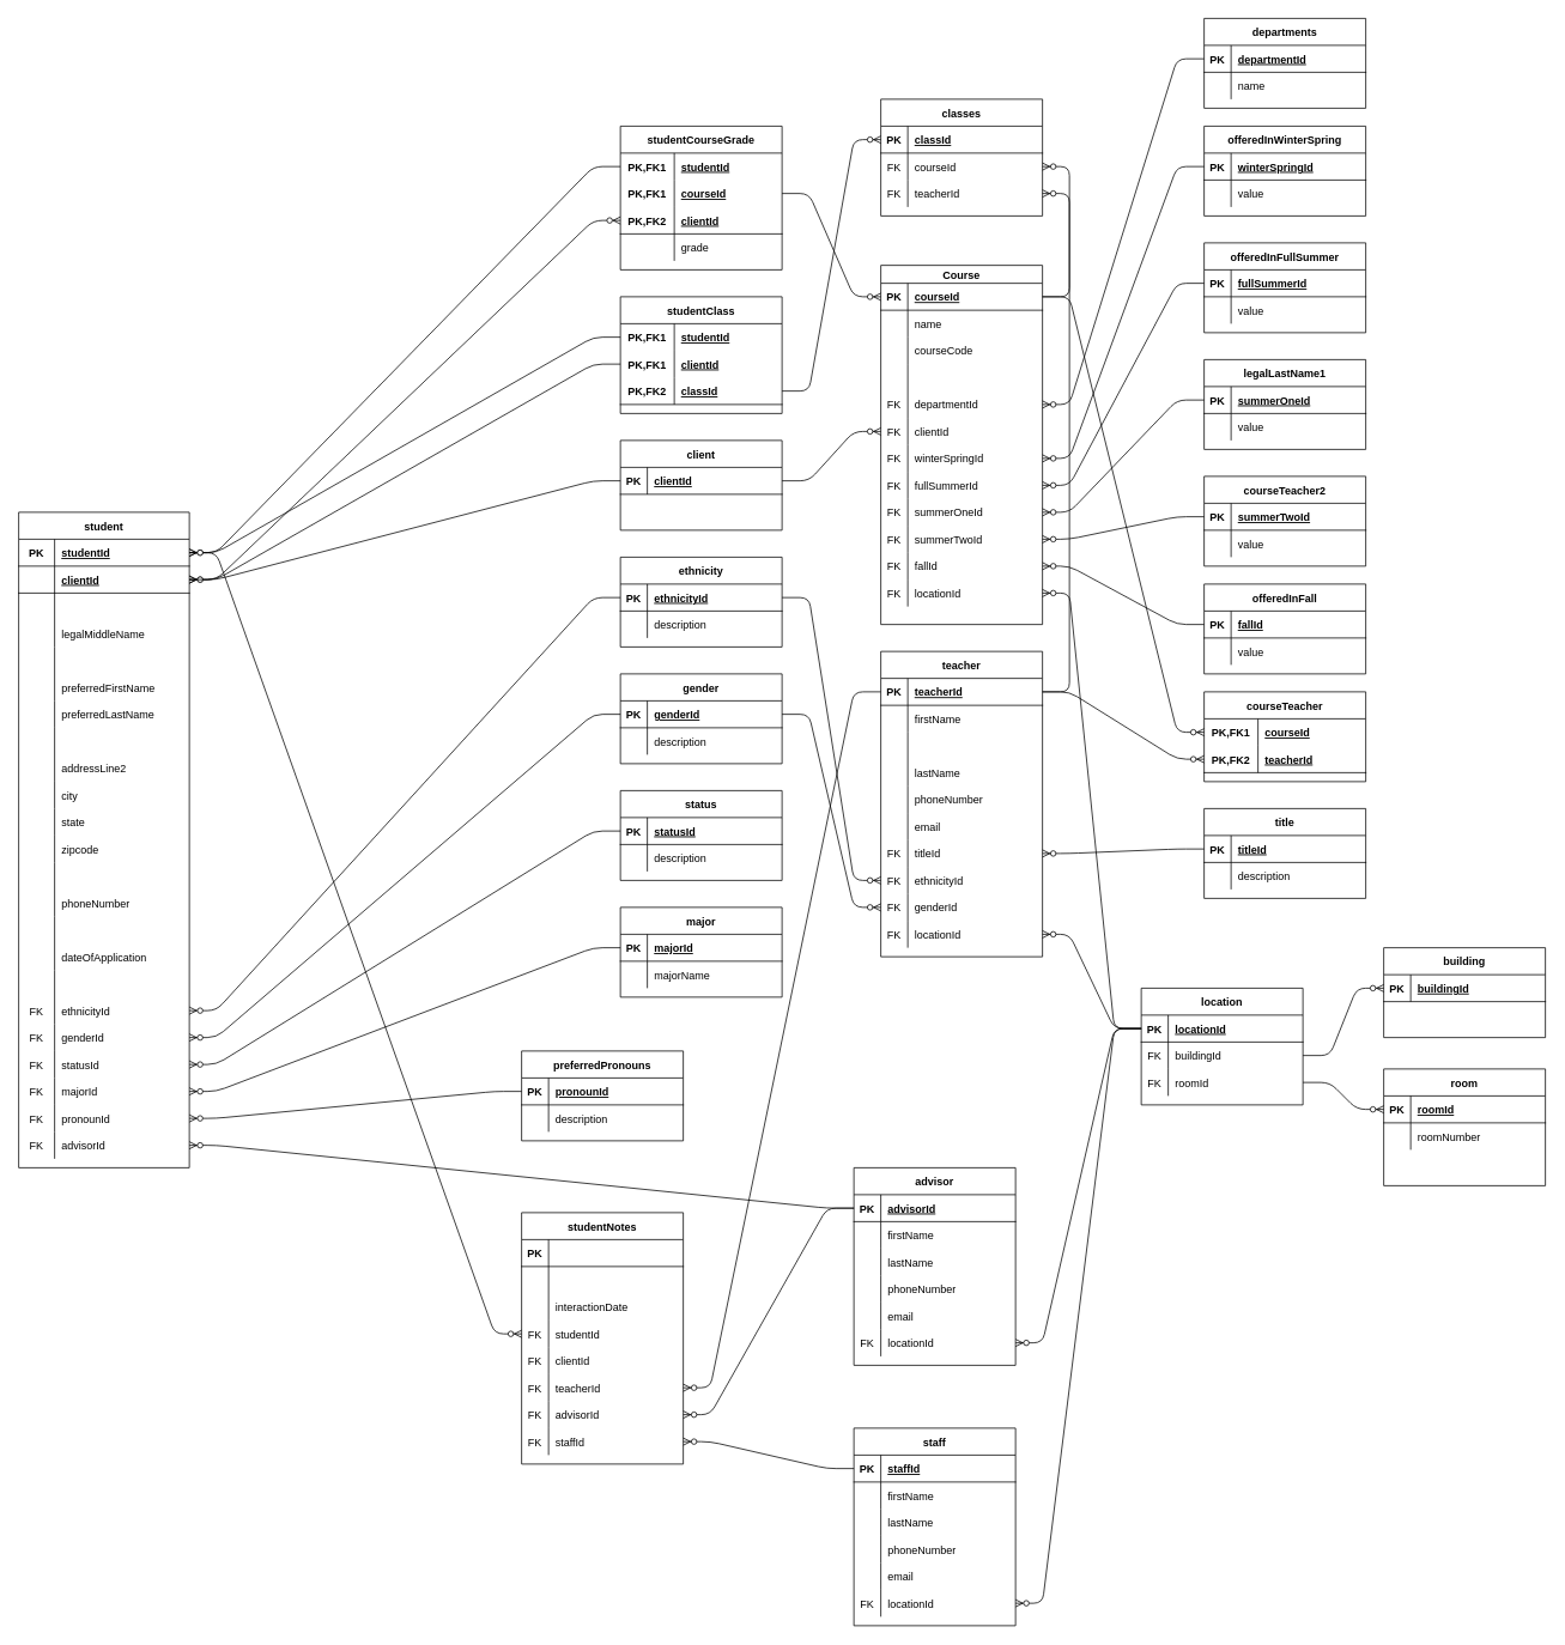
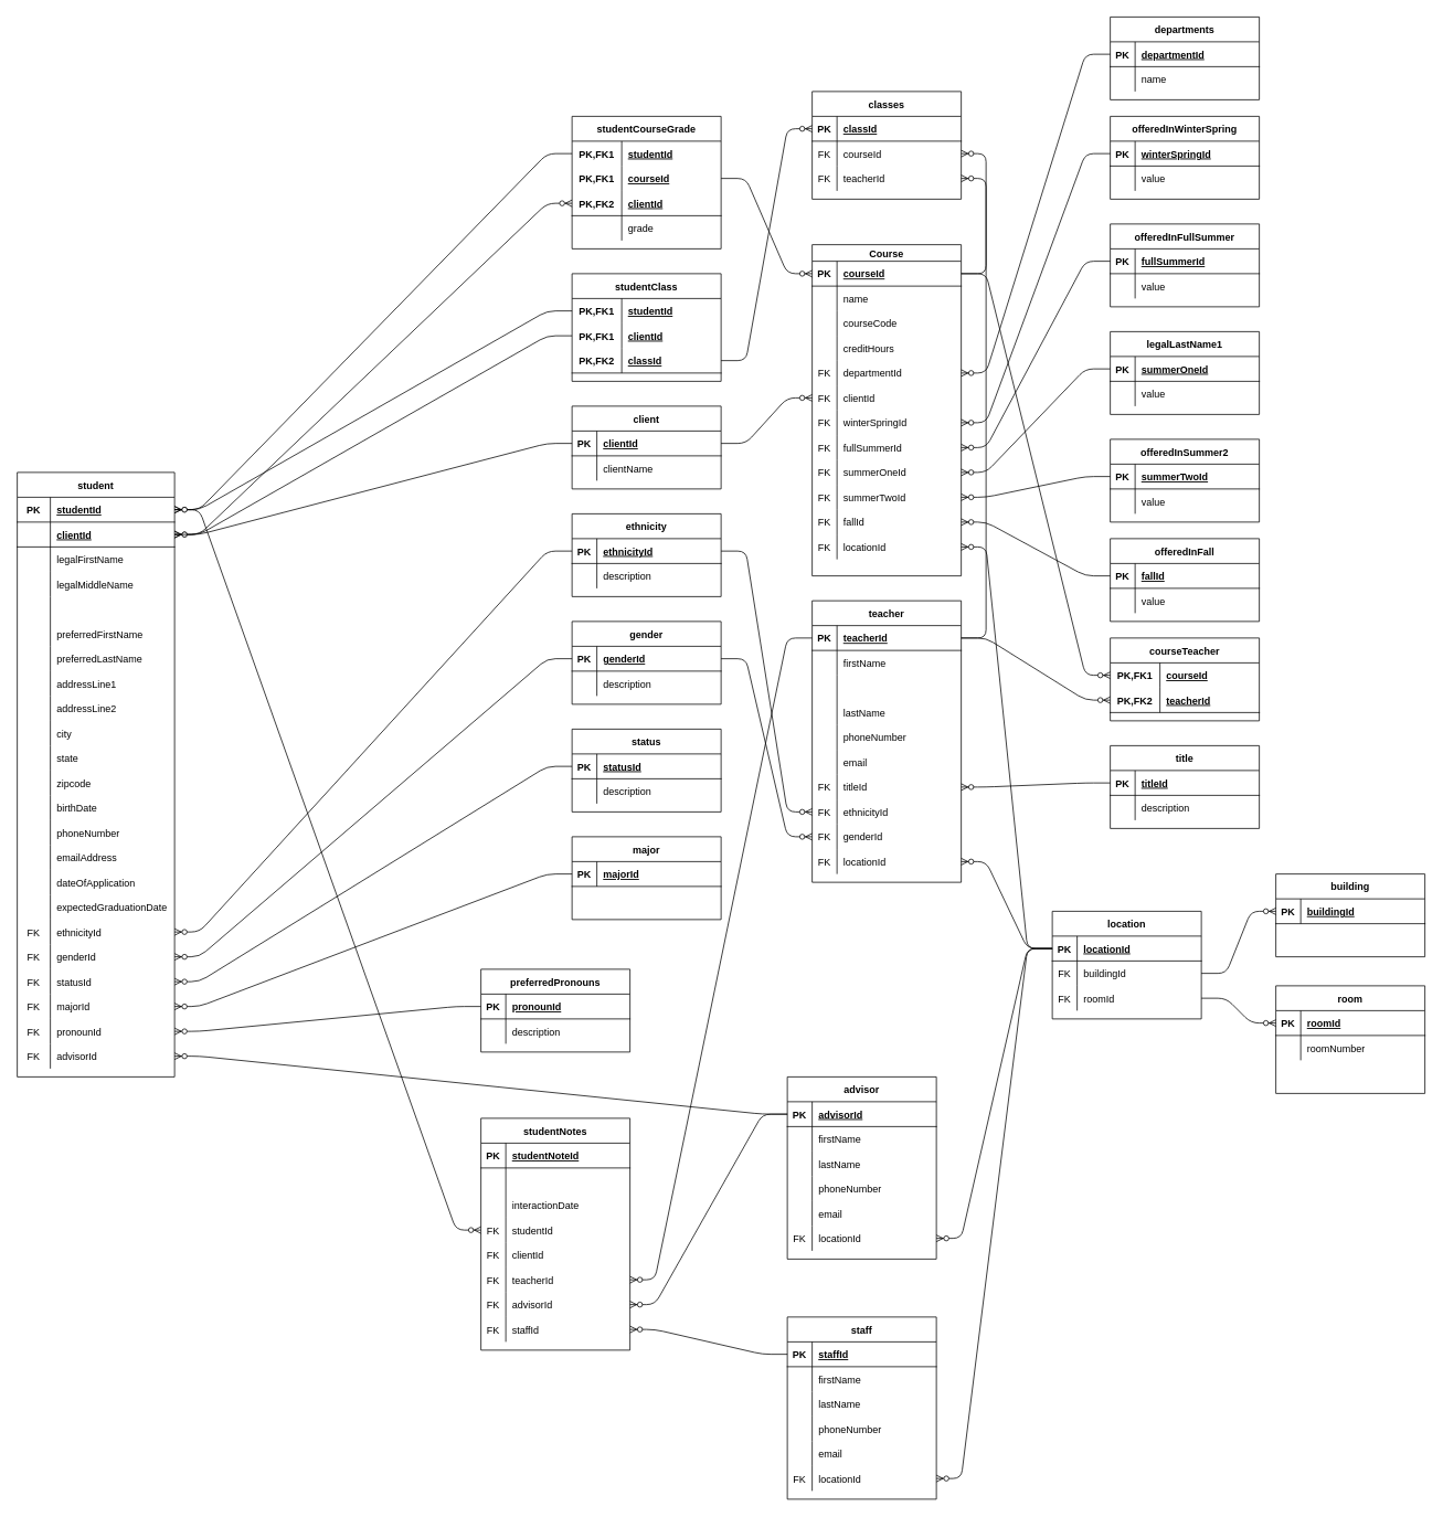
+ <mxCell id="23" value="creditHours" style="shape=partialRectangle;connectable=0;fillColor=none;top=0;left=0;bottom=0;right=0;align=left;spacingLeft=6;overflow=hidden;" parent="21" vertex="1"><mxGeometry x="30" width="150" height="30" as="geometry" /></mxCell>
- <mxCell id="331" value="courseTeacher2" style="shape=table;startSize=30;container=1;collapsible=1;childLayout=tableLayout;fixedRows=1;rowLines=0;fontStyle=1;align=center;resizeLast=1;" parent="1" vertex="1"><mxGeometry y="530" width="180" height="100" as="geometry" x="1340" /></mxCell>
+ <mxCell id="331" value="offeredInSummer2" style="shape=table;startSize=30;container=1;collapsible=1;childLayout=tableLayout;fixedRows=1;rowLines=0;fontStyle=1;align=center;resizeLast=1;" parent="1" vertex="1"><mxGeometry y="530" width="180" height="100" as="geometry" x="1340" /></mxCell>
+ <mxCell id="223" value="clientName" style="shape=partialRectangle;connectable=0;fillColor=none;top=0;left=0;bottom=0;right=0;align=left;spacingLeft=6;overflow=hidden;" parent="221" vertex="1"><mxGeometry x="30" width="150" height="30" as="geometry" /></mxCell>
+ <mxCell id="118" value="legalFirstName" style="shape=partialRectangle;connectable=0;fillColor=none;top=0;left=0;bottom=0;right=0;align=left;spacingLeft=6;overflow=hidden;" parent="116" vertex="1"><mxGeometry x="40" width="150" height="30" as="geometry" /></mxCell>
+ <mxCell id="132" value="addressLine1" style="shape=partialRectangle;connectable=0;fillColor=none;top=0;left=0;bottom=0;right=0;align=left;spacingLeft=6;overflow=hidden;" parent="130" vertex="1"><mxGeometry x="40" width="150" height="30" as="geometry" /></mxCell>
+ <mxCell id="147" value="birthDate" style="shape=partialRectangle;connectable=0;fillColor=none;top=0;left=0;bottom=0;right=0;align=left;spacingLeft=6;overflow=hidden;" parent="145" vertex="1"><mxGeometry x="40" width="150" height="30" as="geometry" /></mxCell>
+ <mxCell id="153" value="emailAddress" style="shape=partialRectangle;connectable=0;fillColor=none;top=0;left=0;bottom=0;right=0;align=left;spacingLeft=6;overflow=hidden;" parent="151" vertex="1"><mxGeometry x="40" width="150" height="30" as="geometry" /></mxCell>
- <mxCell id="232" value="majorName" style="shape=partialRectangle;connectable=0;fillColor=none;top=0;left=0;bottom=0;right=0;align=left;spacingLeft=6;overflow=hidden;" parent="230" vertex="1"><mxGeometry x="30" width="150" height="30" as="geometry" /></mxCell>
+ <mxCell id="159" value="expectedGraduationDate" style="shape=partialRectangle;connectable=0;fillColor=none;top=0;left=0;bottom=0;right=0;align=left;spacingLeft=6;overflow=hidden;" parent="157" vertex="1"><mxGeometry x="40" width="150" height="30" as="geometry" /></mxCell>
+ <mxCell id="264" value="studentNoteId" style="shape=partialRectangle;connectable=0;fillColor=none;top=0;left=0;bottom=0;right=0;align=left;spacingLeft=6;fontStyle=5;overflow=hidden;" parent="262" vertex="1"><mxGeometry x="30" width="150" height="30" as="geometry" /></mxCell>
